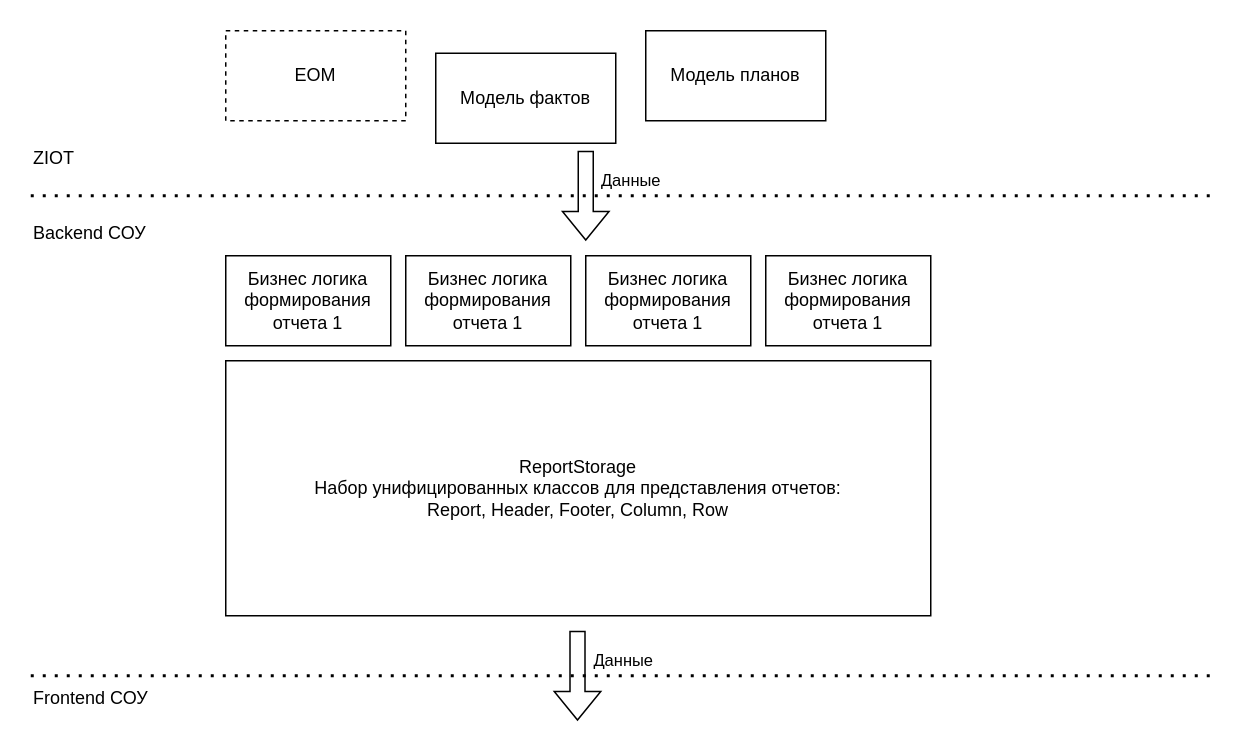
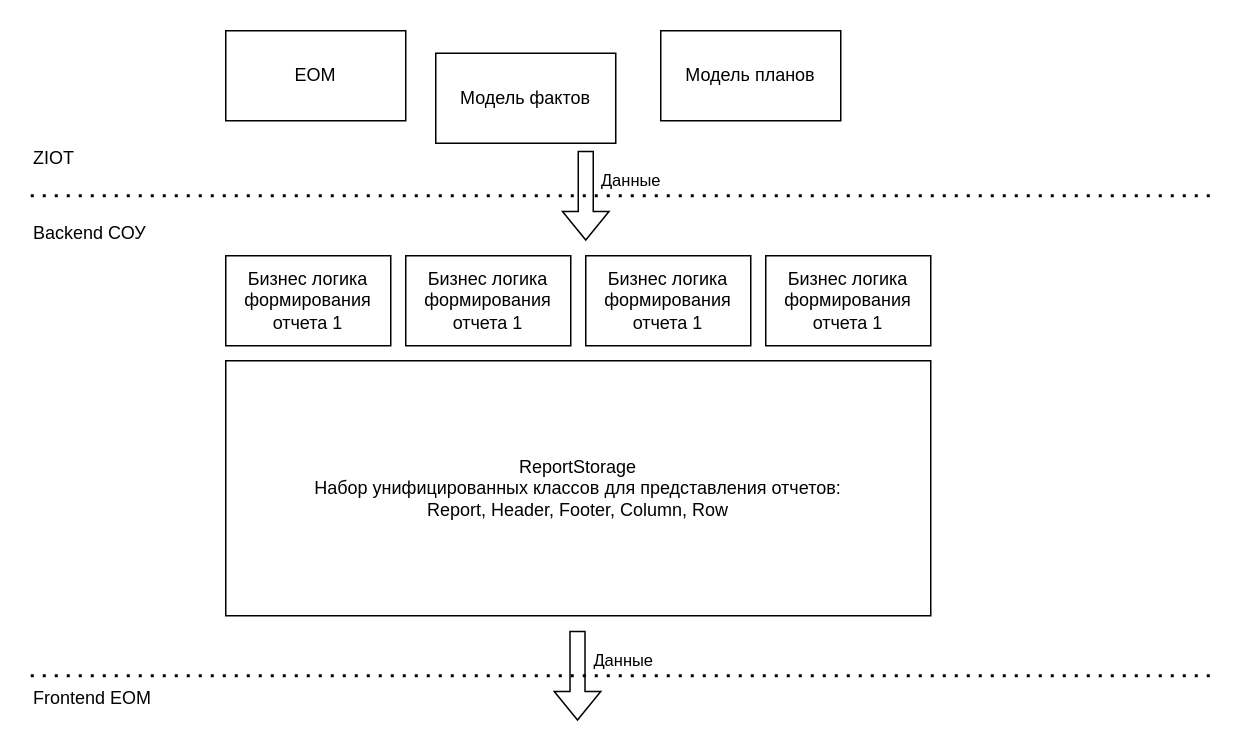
- <mxCell id="5" value="ЕОМ" style="rounded=0;whiteSpace=wrap;html=1;dashed=1;" vertex="1" parent="1"><mxGeometry x="150" y="20" width="120" height="60" as="geometry" /></mxCell>
+ <mxCell id="5" value="ЕОМ" style="rounded=0;whiteSpace=wrap;html=1;" vertex="1" parent="1"><mxGeometry x="150" y="20" width="120" height="60" as="geometry" /></mxCell>
- <mxCell id="3" value="Модель планов" style="rounded=0;whiteSpace=wrap;html=1;" vertex="1" parent="1"><mxGeometry x="430" y="20" width="120" height="60" as="geometry" /></mxCell>
+ <mxCell id="3" value="Модель планов" style="rounded=0;whiteSpace=wrap;html=1;" vertex="1" parent="1"><mxGeometry x="440" y="20" width="120" height="60" as="geometry" /></mxCell>
- <mxCell id="15" value="Frontend СОУ" style="text;html=1;strokeColor=none;fillColor=none;align=left;verticalAlign=middle;whiteSpace=wrap;rounded=0;" vertex="1" parent="1"><mxGeometry x="20" y="450" width="90" height="30" as="geometry" /></mxCell>
+ <mxCell id="15" value="Frontend ЕОМ" style="text;html=1;strokeColor=none;fillColor=none;align=left;verticalAlign=middle;whiteSpace=wrap;rounded=0;" vertex="1" parent="1"><mxGeometry x="20" y="450" width="90" height="30" as="geometry" /></mxCell>
